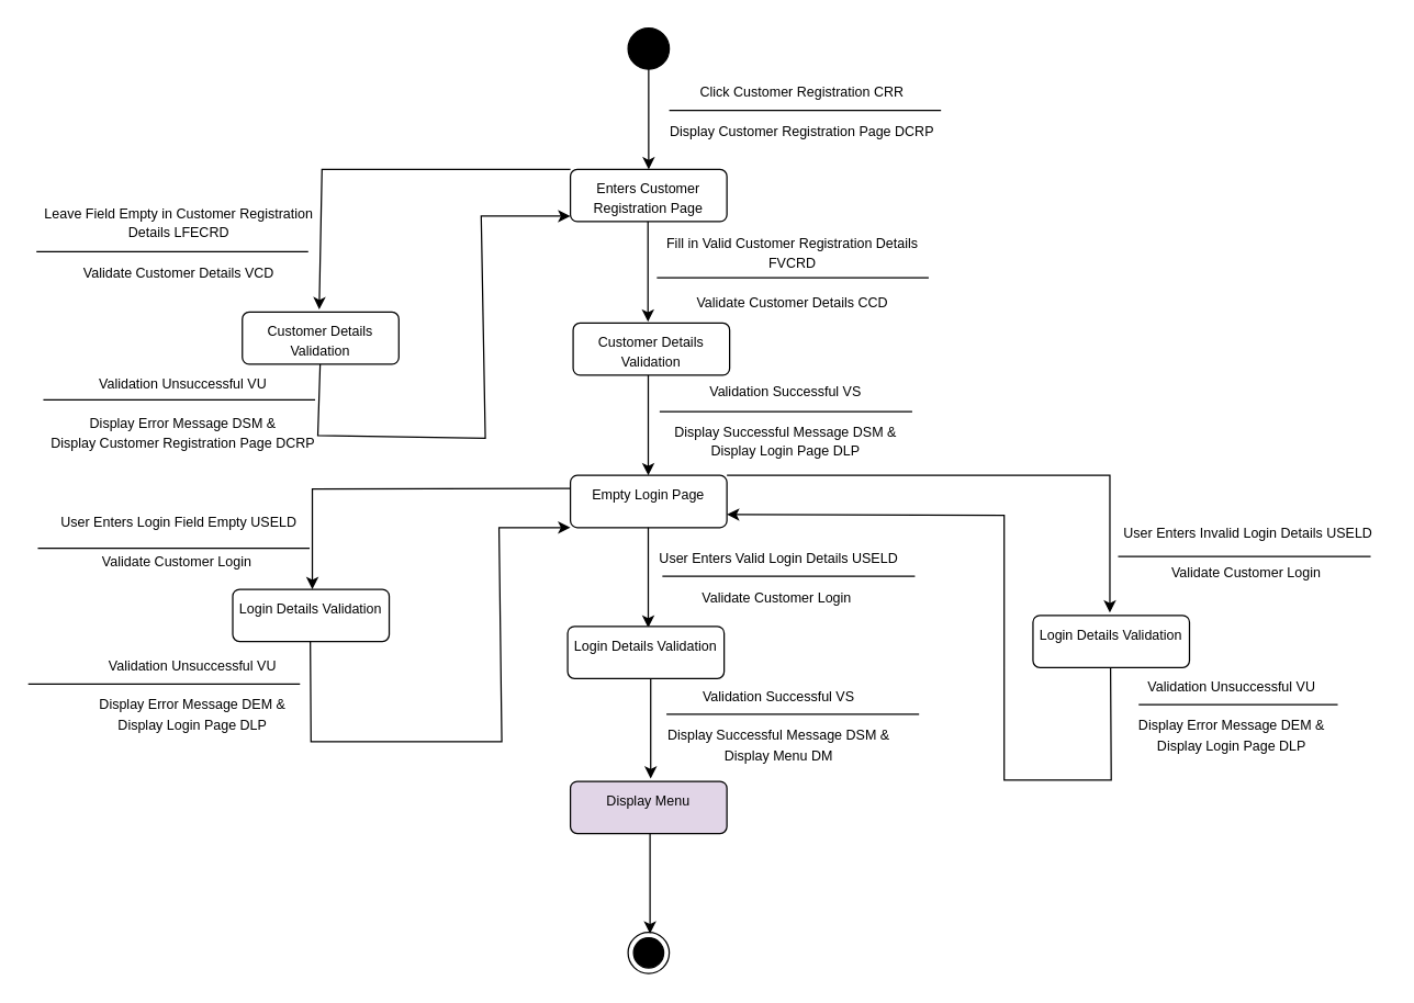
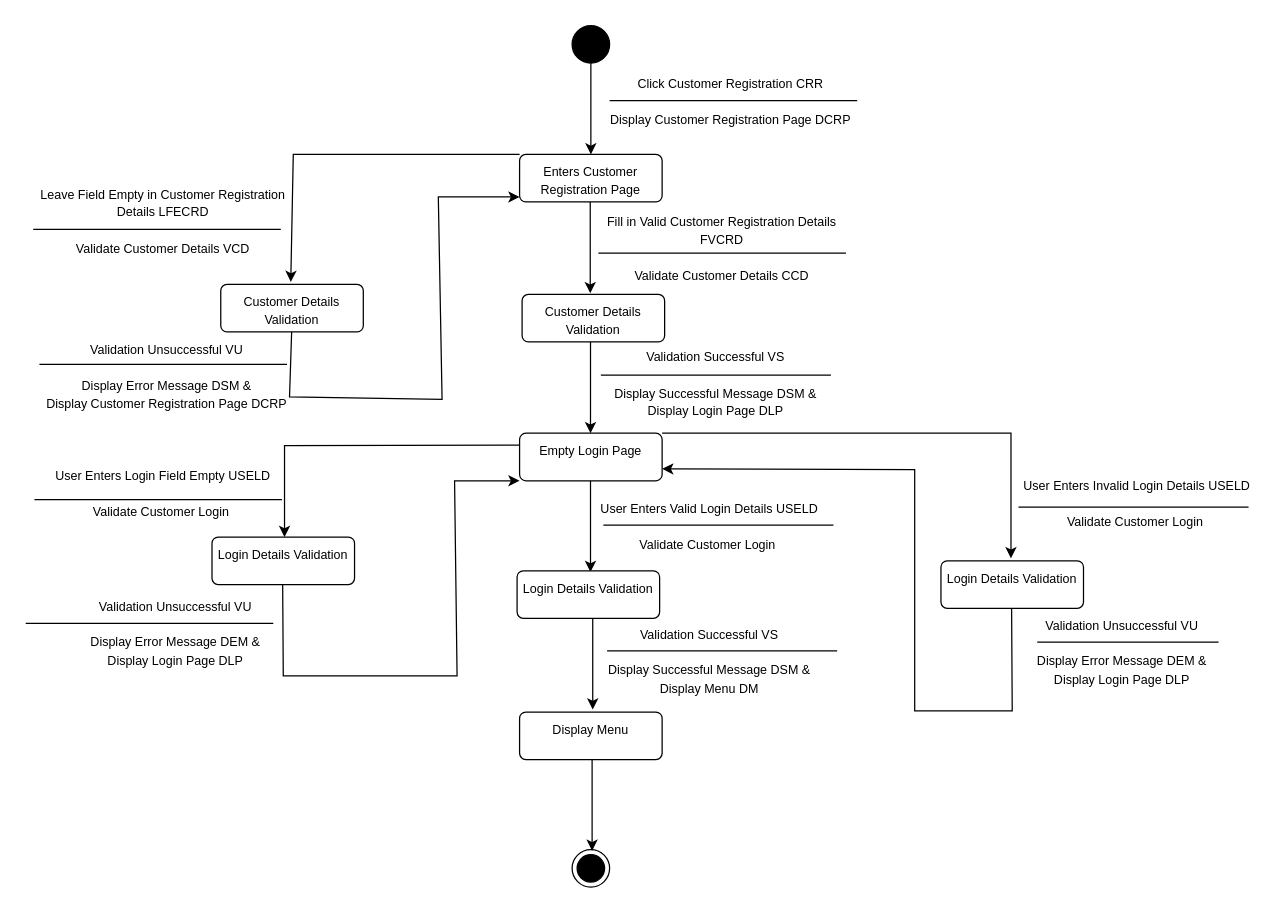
- <mxCell id="27" value="&lt;font style=&quot;font-size: 10px;&quot;&gt;Display Menu&lt;/font&gt;" style="html=1;align=center;verticalAlign=top;rounded=1;absoluteArcSize=1;arcSize=10;dashed=0;whiteSpace=wrap;fillColor=#e1d5e7;" vertex="1" parent="1"><mxGeometry x="415" y="569" width="114" height="38" as="geometry" /></mxCell>
+ <mxCell id="27" value="&lt;font style=&quot;font-size: 10px;&quot;&gt;Display Menu&lt;/font&gt;" style="html=1;align=center;verticalAlign=top;rounded=1;absoluteArcSize=1;arcSize=10;dashed=0;whiteSpace=wrap;" vertex="1" parent="1"><mxGeometry x="415" y="569" width="114" height="38" as="geometry" /></mxCell>
